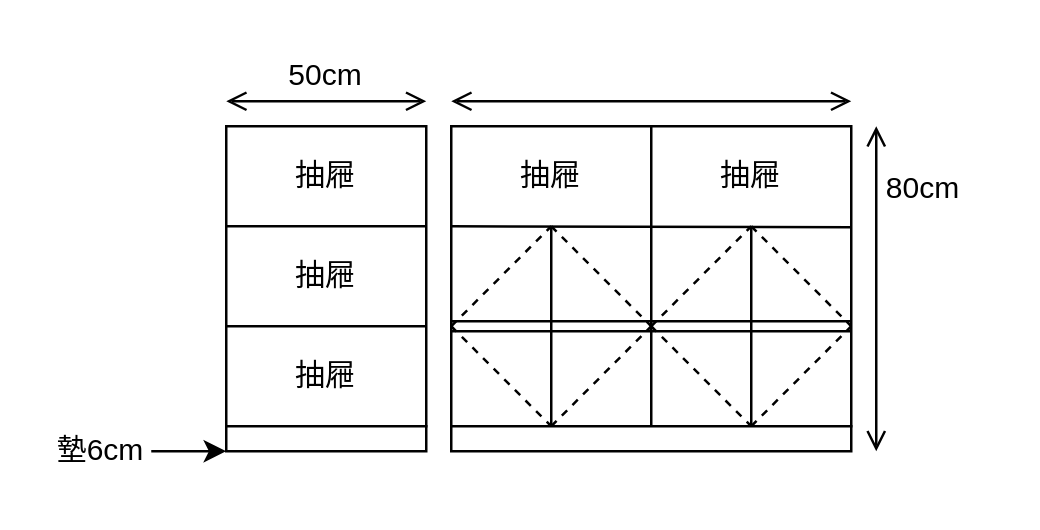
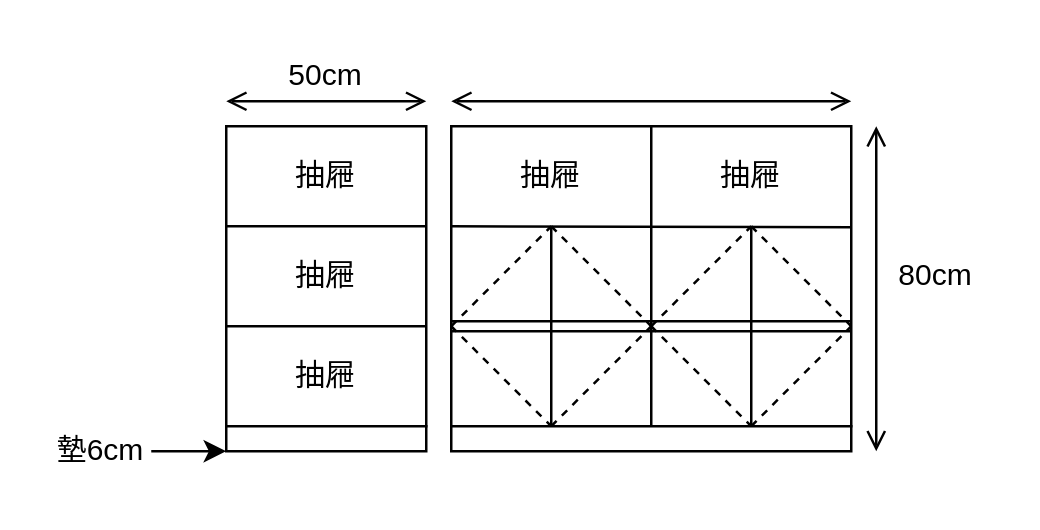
- <mxCell id="24" value="80cm" style="text;html=1;strokeColor=none;fillColor=none;align=center;verticalAlign=middle;whiteSpace=wrap;rounded=0;" parent="1" vertex="1"><mxGeometry x="349" y="65" width="40" height="20" as="geometry" /></mxCell>
+ <mxCell id="24" value="80cm" style="text;html=1;strokeColor=none;fillColor=none;align=center;verticalAlign=middle;whiteSpace=wrap;rounded=0;" parent="1" vertex="1"><mxGeometry x="354" y="100" width="40" height="20" as="geometry" /></mxCell>
